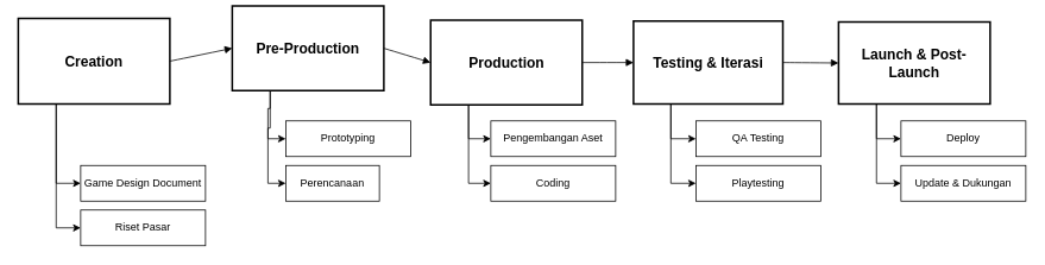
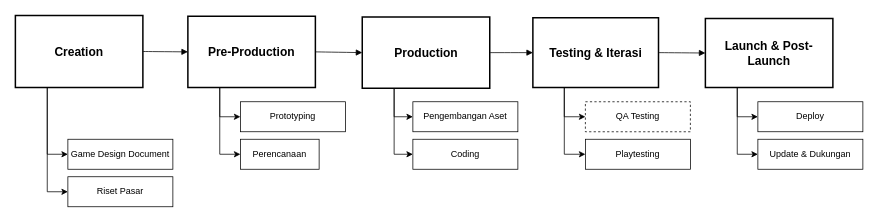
- <mxCell id="7" value="Pre-Production" style="whiteSpace=wrap;strokeWidth=2;fontStyle=1;fontSize=16;" vertex="1" parent="1"><mxGeometry x="260" y="6" width="170" height="95" as="geometry" /></mxCell>
+ <mxCell id="7" value="Pre-Production" style="whiteSpace=wrap;strokeWidth=2;fontStyle=1;fontSize=16;" vertex="1" parent="1"><mxGeometry x="250" y="21" width="170" height="95" as="geometry" /></mxCell>
- <mxCell id="27" value="QA Testing" style="rounded=0;whiteSpace=wrap;html=1;" vertex="1" parent="1"><mxGeometry x="780" y="135" width="140" height="40" as="geometry" /></mxCell>
+ <mxCell id="27" value="QA Testing" style="rounded=0;whiteSpace=wrap;html=1;dashed=1;" vertex="1" parent="1"><mxGeometry x="780" y="135" width="140" height="40" as="geometry" /></mxCell>
